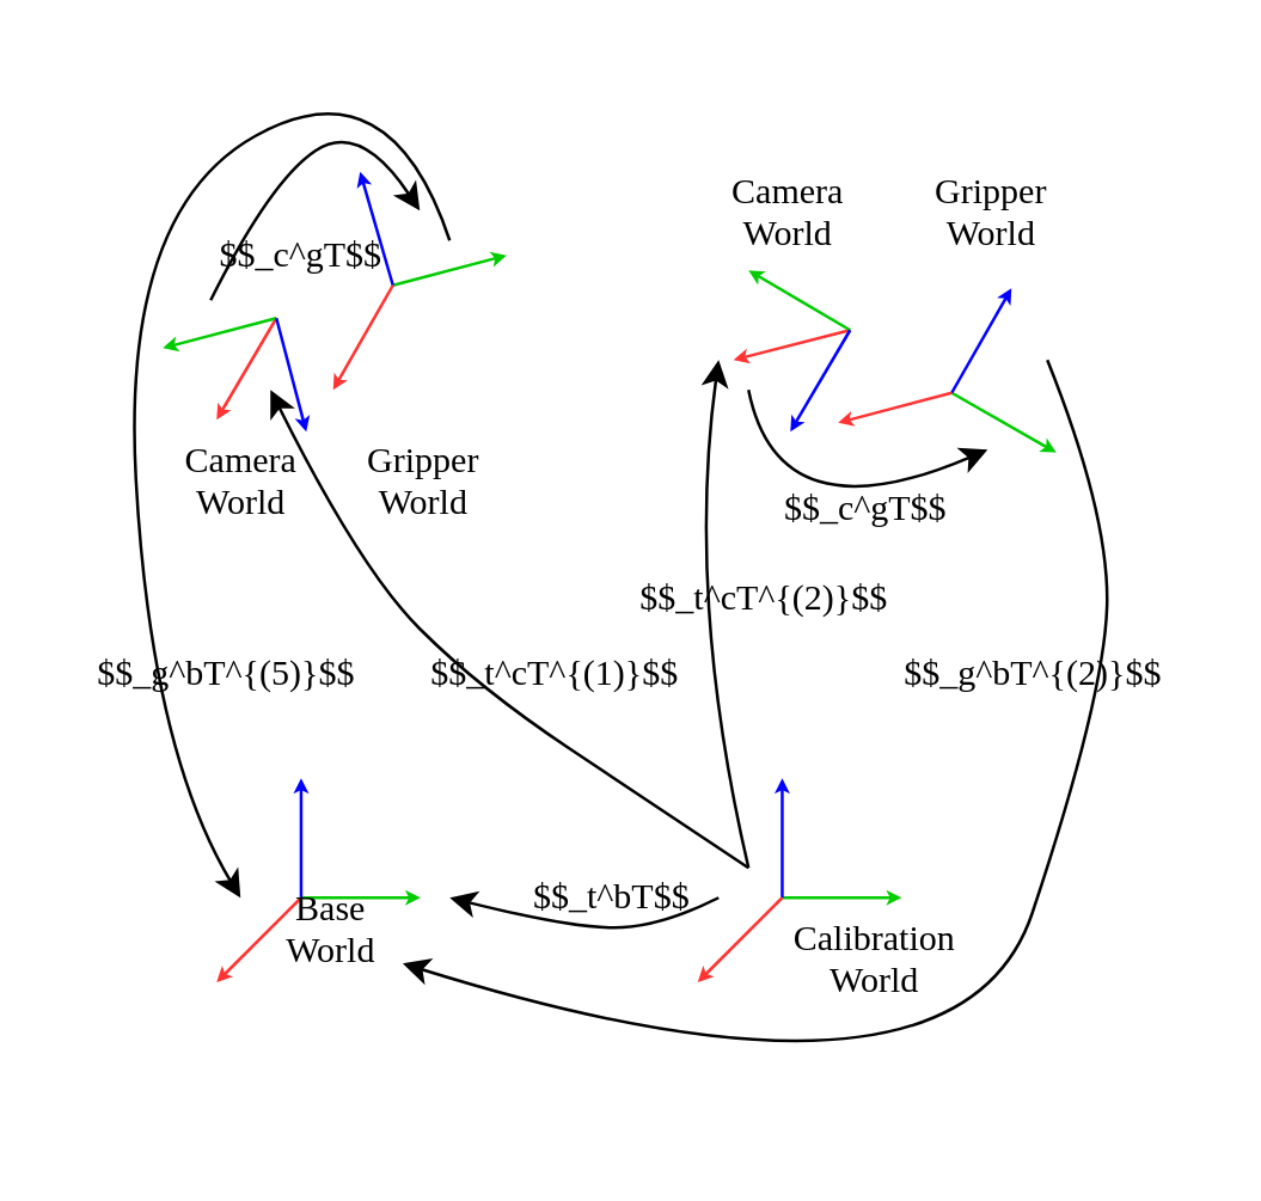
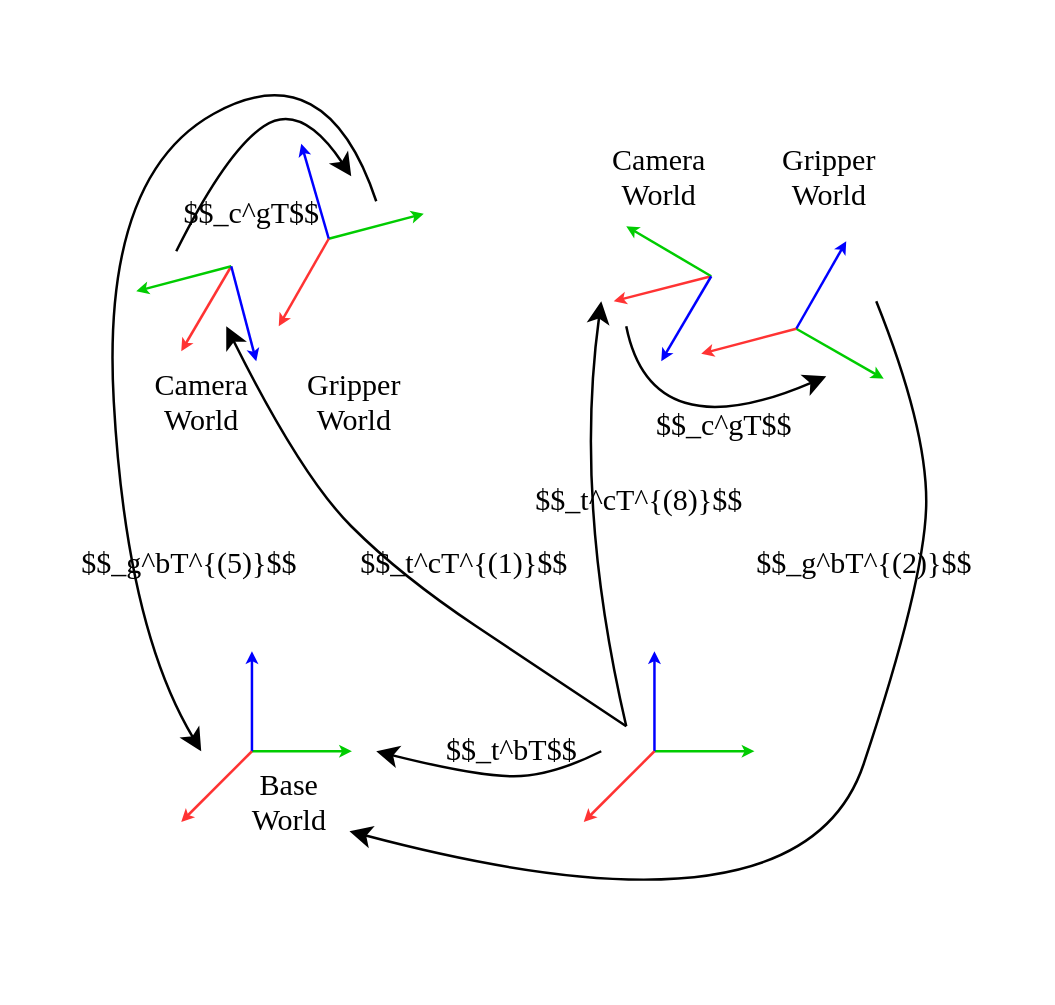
- <mxCell id="45" value="&lt;font face=&quot;Times New Roman&quot;&gt;$$_t^cT^{(2)}$$&lt;/font&gt;" style="text;html=1;align=center;verticalAlign=middle;resizable=0;points=[];autosize=1;strokeColor=none;fillColor=none;" vertex="1" parent="2"><mxGeometry x="180" y="164.64" width="110" height="30" as="geometry" /></mxCell>
+ <mxCell id="45" value="&lt;font face=&quot;Times New Roman&quot;&gt;$$_t^cT^{(8)}$$&lt;/font&gt;" style="text;html=1;align=center;verticalAlign=middle;resizable=0;points=[];autosize=1;strokeColor=none;fillColor=none;" vertex="1" parent="2"><mxGeometry x="180" y="164.64" width="110" height="30" as="geometry" /></mxCell>
- <mxCell id="7" value="&lt;font face=&quot;Times New Roman&quot;&gt;Base&lt;/font&gt;&lt;div style=&quot;line-height: 100%;&quot;&gt;&lt;font face=&quot;Times New Roman&quot;&gt;World&lt;/font&gt;&lt;/div&gt;" style="text;html=1;align=center;verticalAlign=middle;resizable=0;points=[];autosize=1;strokeColor=none;fillColor=none;" vertex="1" parent="3"><mxGeometry x="13.284" y="30" width="50" height="40" as="geometry" /></mxCell>
+ <mxCell id="7" value="&lt;font face=&quot;Times New Roman&quot;&gt;Base&lt;/font&gt;&lt;div style=&quot;line-height: 100%;&quot;&gt;&lt;font face=&quot;Times New Roman&quot;&gt;World&lt;/font&gt;&lt;/div&gt;" style="text;html=1;align=center;verticalAlign=middle;resizable=0;points=[];autosize=1;strokeColor=none;fillColor=none;" vertex="1" parent="3"><mxGeometry x="18.284" y="40" width="50" height="40" as="geometry" /></mxCell>
- <mxCell id="12" value="&lt;font face=&quot;Times New Roman&quot;&gt;Calibration&lt;/font&gt;&lt;br&gt;&lt;div style=&quot;line-height: 100%;&quot;&gt;&lt;font face=&quot;Times New Roman&quot;&gt;World&lt;/font&gt;&lt;/div&gt;" style="text;html=1;align=center;verticalAlign=middle;resizable=0;points=[];autosize=1;strokeColor=none;fillColor=none;" vertex="1" parent="8"><mxGeometry x="19" y="40" width="80" height="40" as="geometry" /></mxCell>
